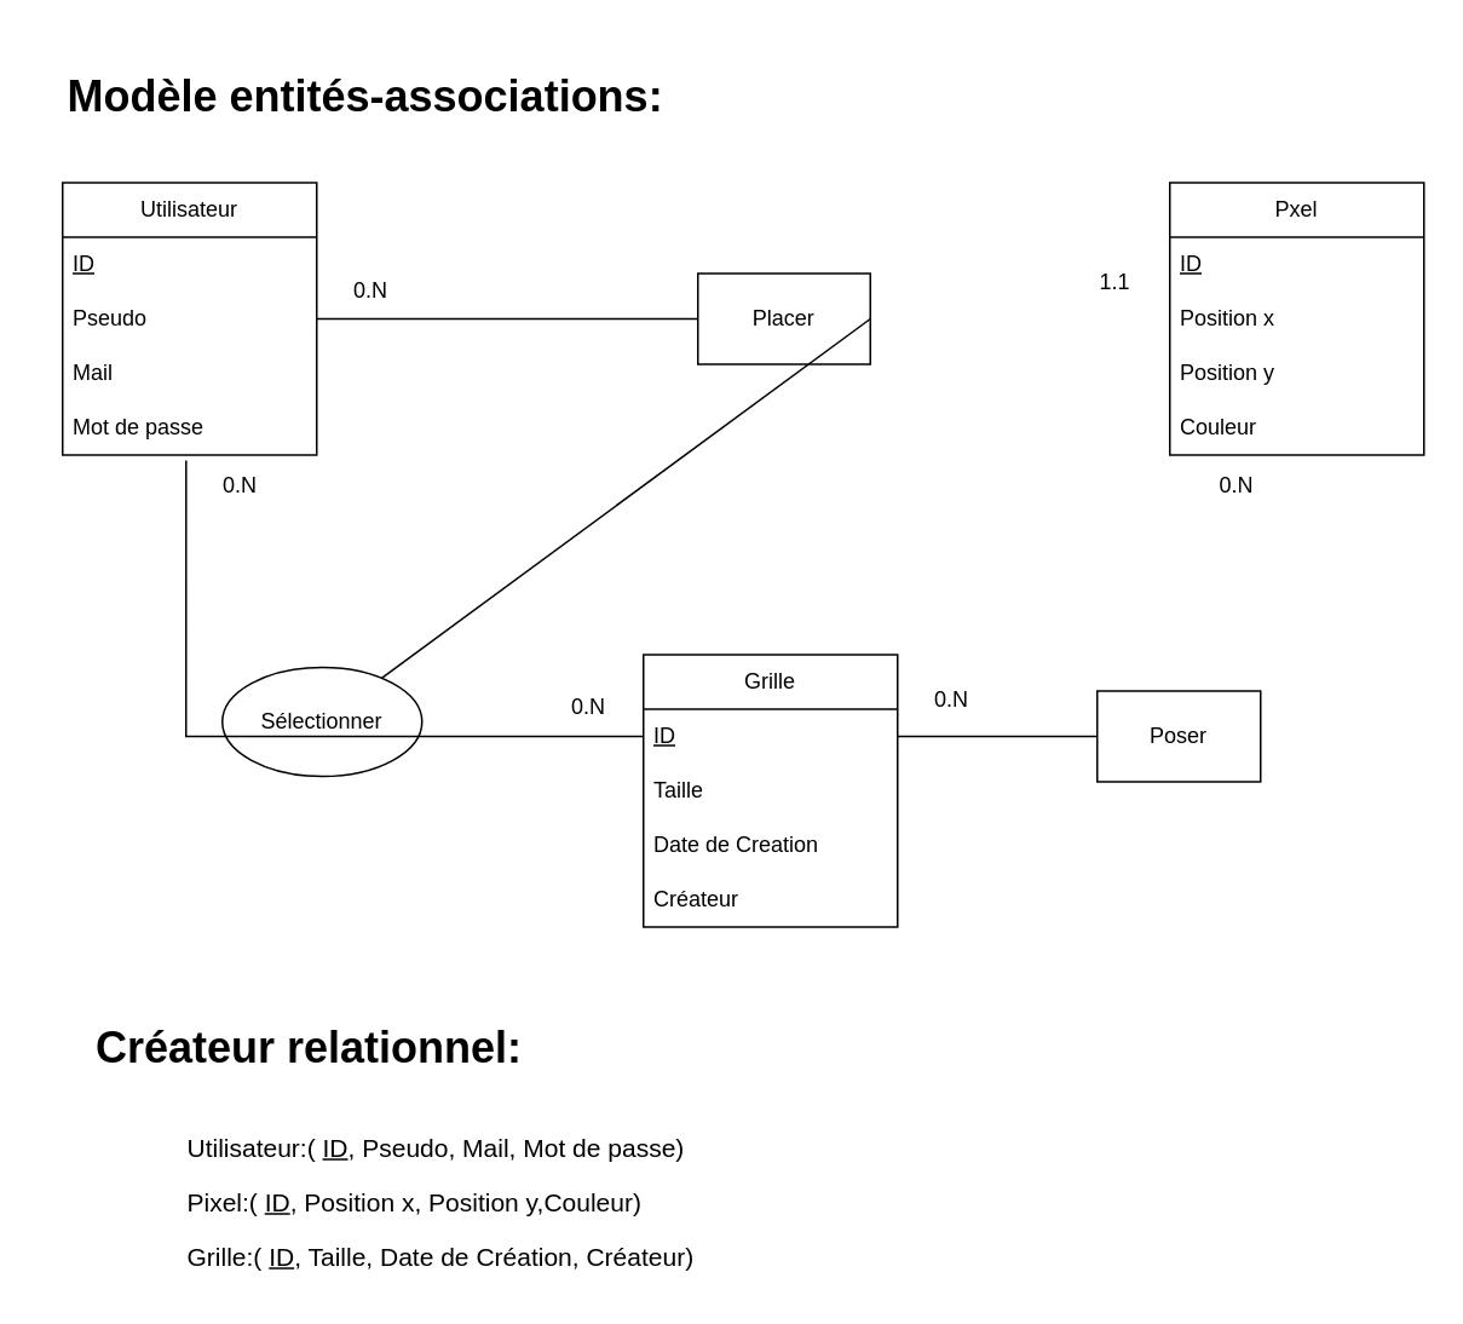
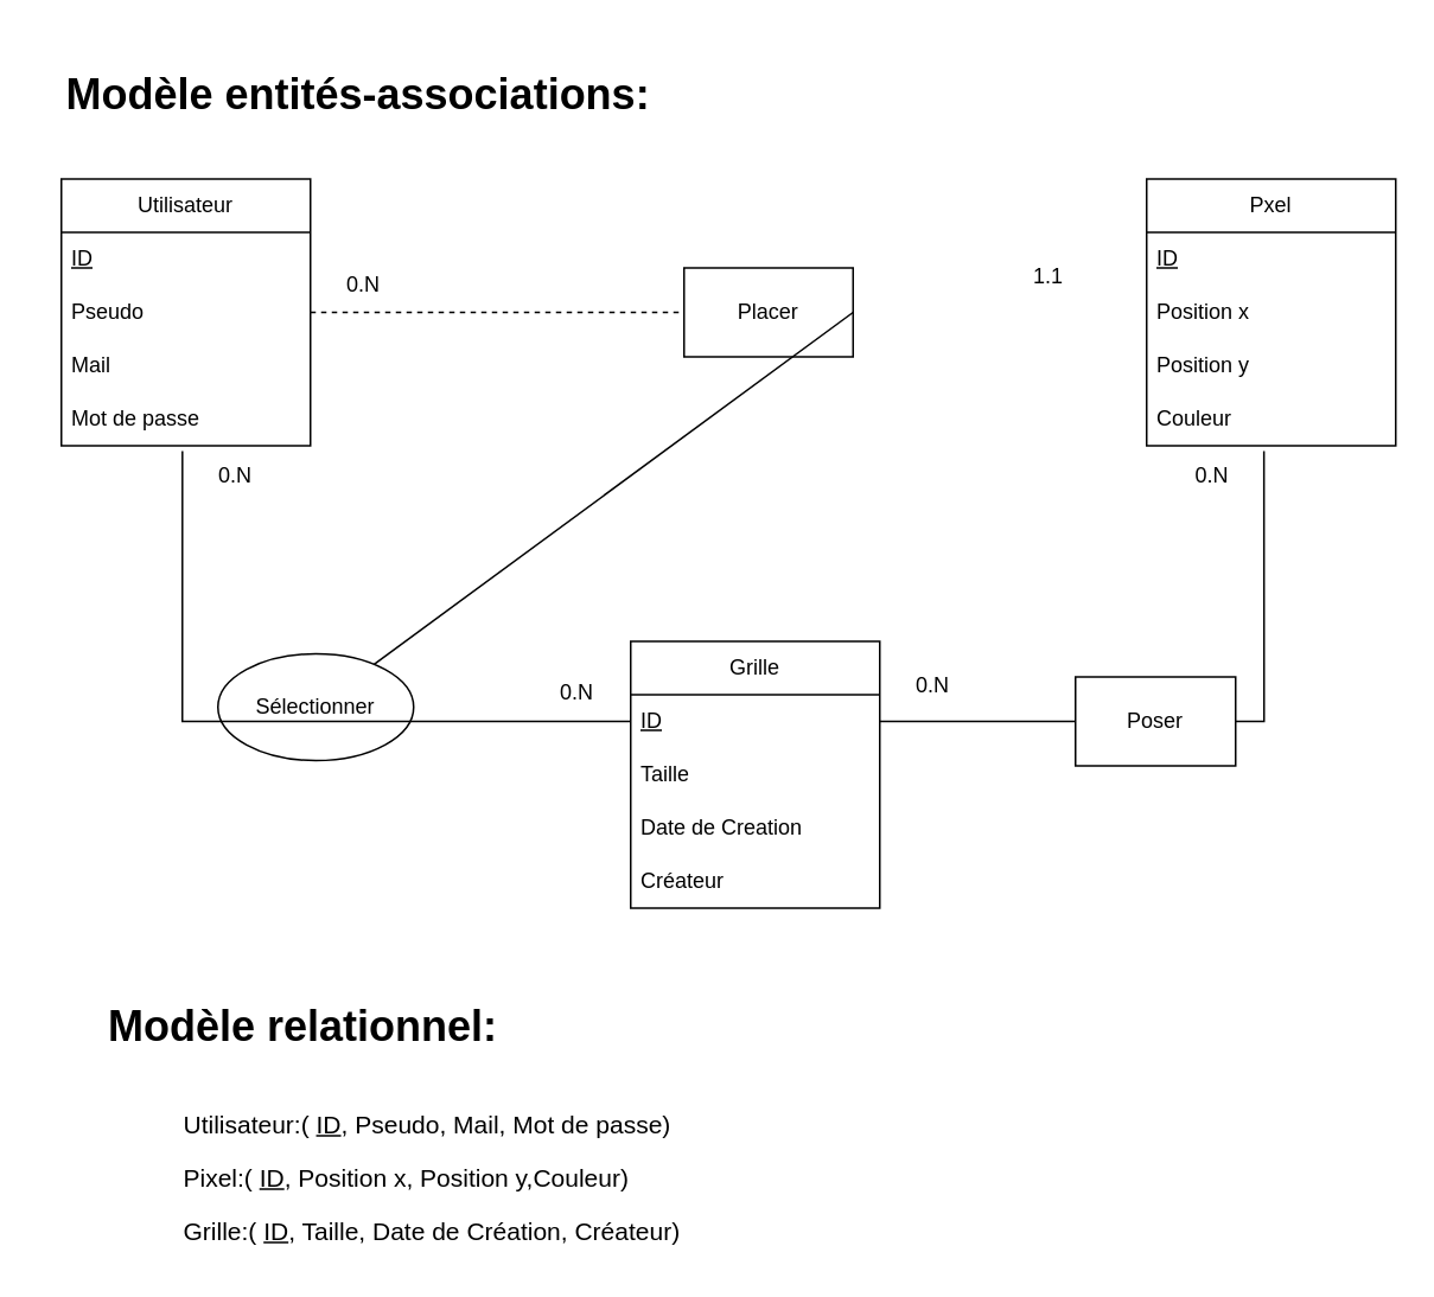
- <mxCell id="21" value="1.1" style="text;html=1;align=center;verticalAlign=middle;whiteSpace=wrap;rounded=0;fontFamily=Helvetica;fontSize=12;fontColor=default;" vertex="1" parent="1"><mxGeometry x="584" y="140" width="60" height="30" as="geometry" /></mxCell>
+ <mxCell id="21" value="1.1" style="text;html=1;align=center;verticalAlign=middle;whiteSpace=wrap;rounded=0;fontFamily=Helvetica;fontSize=12;fontColor=default;" vertex="1" parent="1"><mxGeometry x="559" y="140" width="60" height="30" as="geometry" /></mxCell>
- <mxCell id="18" value="" style="endArrow=none;html=1;rounded=0;fontFamily=Helvetica;fontSize=12;fontColor=default;exitX=1;exitY=0.5;exitDx=0;exitDy=0;entryX=0;entryY=0.5;entryDx=0;entryDy=0;" edge="1" parent="1" source="4" target="19"><mxGeometry width="50" height="50" relative="1" as="geometry"><mxPoint x="174" y="175" as="sourcePoint" /><mxPoint x="454" y="175" as="targetPoint" /></mxGeometry></mxCell>
+ <mxCell id="18" value="" style="endArrow=none;html=1;rounded=0;fontFamily=Helvetica;fontSize=12;fontColor=default;exitX=1;exitY=0.5;exitDx=0;exitDy=0;entryX=0;entryY=0.5;entryDx=0;entryDy=0;dashed=1;" edge="1" parent="1" source="4" target="19"><mxGeometry width="50" height="50" relative="1" as="geometry"><mxPoint x="174" y="175" as="sourcePoint" /><mxPoint x="454" y="175" as="targetPoint" /></mxGeometry></mxCell>
+ <mxCell id="22" value="" style="endArrow=none;html=1;rounded=0;fontFamily=Helvetica;fontSize=12;fontColor=default;entryX=0.471;entryY=1.1;entryDx=0;entryDy=0;exitX=1;exitY=0.5;exitDx=0;exitDy=0;entryPerimeter=0;" edge="1" parent="1" source="24" target="11"><mxGeometry width="50" height="50" relative="1" as="geometry"><mxPoint x="574" y="280" as="sourcePoint" /><mxPoint x="624" y="230" as="targetPoint" /><Array as="points"><mxPoint x="710" y="405" /></Array></mxGeometry></mxCell>
- <mxCell id="32" value="&lt;h1&gt;Créateur relationnel:&lt;/h1&gt;" style="text;html=1;align=center;verticalAlign=middle;whiteSpace=wrap;rounded=0;fontFamily=Helvetica;fontSize=12;fontColor=default;" vertex="1" parent="1"><mxGeometry x="20" y="557" width="300" height="40" as="geometry" /></mxCell>
+ <mxCell id="32" value="&lt;h1&gt;Modèle relationnel:&lt;/h1&gt;" style="text;html=1;align=center;verticalAlign=middle;whiteSpace=wrap;rounded=0;fontFamily=Helvetica;fontSize=12;fontColor=default;" vertex="1" parent="1"><mxGeometry x="20" y="557" width="300" height="40" as="geometry" /></mxCell>
